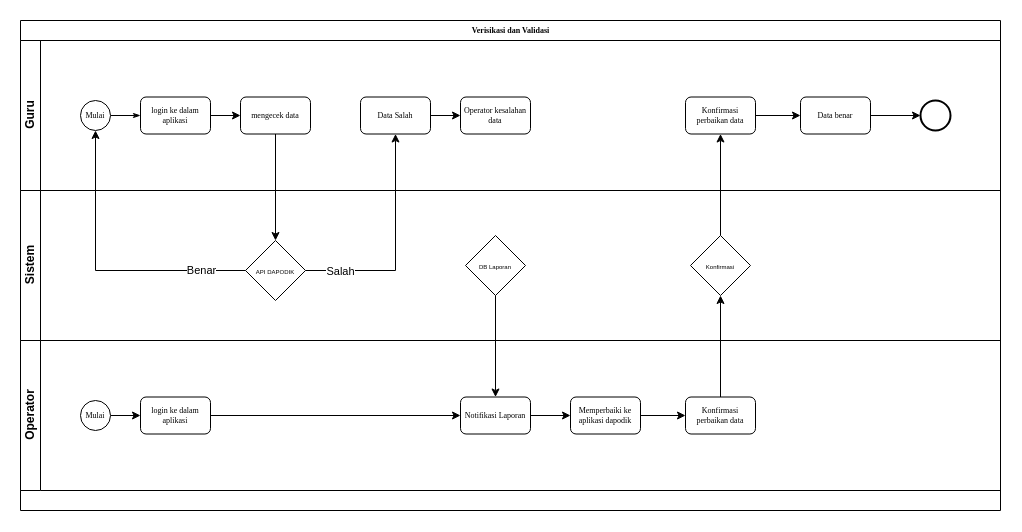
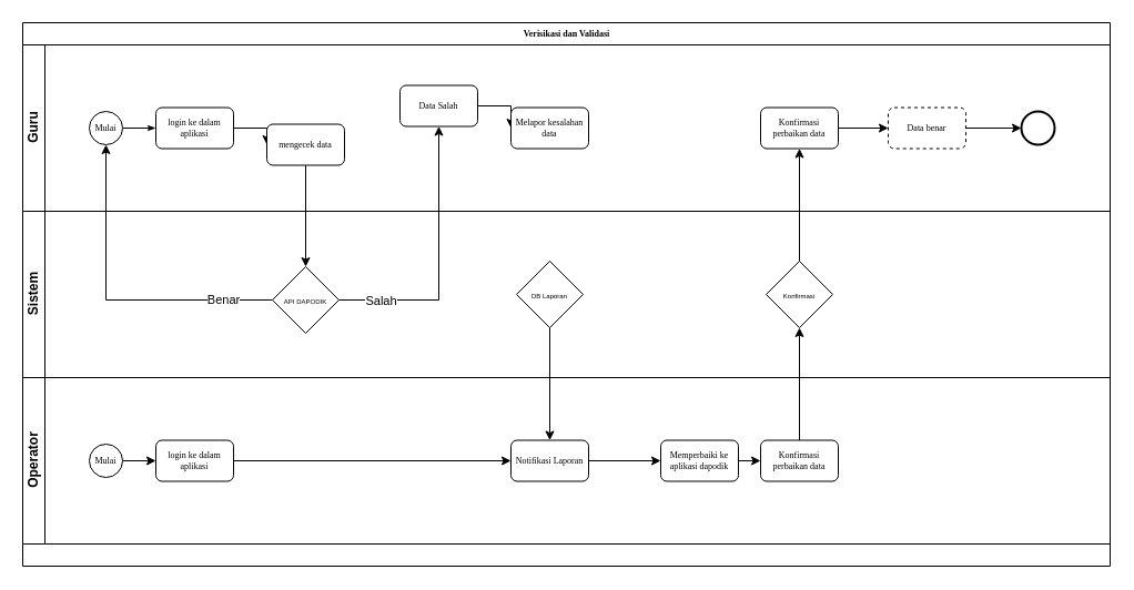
- <mxCell id="8" value="mengecek data" style="rounded=1;whiteSpace=wrap;html=1;shadow=0;labelBackgroundColor=none;strokeWidth=1;fontFamily=Verdana;fontSize=8;align=center;" vertex="1" parent="3"><mxGeometry x="220" y="56.5" width="70" height="37" as="geometry" /></mxCell>
+ <mxCell id="8" value="mengecek data" style="rounded=1;whiteSpace=wrap;html=1;shadow=0;labelBackgroundColor=none;strokeWidth=1;fontFamily=Verdana;fontSize=8;align=center;" vertex="1" parent="3"><mxGeometry x="220" y="71.5" width="70" height="37" as="geometry" /></mxCell>
- <mxCell id="10" value="Data Salah" style="rounded=1;whiteSpace=wrap;html=1;shadow=0;labelBackgroundColor=none;strokeWidth=1;fontFamily=Verdana;fontSize=8;align=center;" vertex="1" parent="3"><mxGeometry x="340" y="56.5" width="70" height="37" as="geometry" /></mxCell>
+ <mxCell id="10" value="Data Salah" style="rounded=1;whiteSpace=wrap;html=1;shadow=0;labelBackgroundColor=none;strokeWidth=1;fontFamily=Verdana;fontSize=8;align=center;" vertex="1" parent="3"><mxGeometry x="340" y="36.5" width="70" height="37" as="geometry" /></mxCell>
- <mxCell id="11" value="Operator kesalahan data" style="rounded=1;whiteSpace=wrap;html=1;shadow=0;labelBackgroundColor=none;strokeWidth=1;fontFamily=Verdana;fontSize=8;align=center;" vertex="1" parent="3"><mxGeometry x="440" y="56.5" width="70" height="37" as="geometry" /></mxCell>
+ <mxCell id="11" value="Melapor kesalahan data" style="rounded=1;whiteSpace=wrap;html=1;shadow=0;labelBackgroundColor=none;strokeWidth=1;fontFamily=Verdana;fontSize=8;align=center;" vertex="1" parent="3"><mxGeometry x="440" y="56.5" width="70" height="37" as="geometry" /></mxCell>
- <mxCell id="15" value="Data benar" style="rounded=1;whiteSpace=wrap;html=1;shadow=0;labelBackgroundColor=none;strokeWidth=1;fontFamily=Verdana;fontSize=8;align=center;" vertex="1" parent="3"><mxGeometry x="780" y="56.5" width="70" height="37" as="geometry" /></mxCell>
+ <mxCell id="15" value="Data benar" style="rounded=1;whiteSpace=wrap;html=1;shadow=0;labelBackgroundColor=none;strokeWidth=1;fontFamily=Verdana;fontSize=8;align=center;dashed=1;" vertex="1" parent="3"><mxGeometry x="780" y="56.5" width="70" height="37" as="geometry" /></mxCell>
- <mxCell id="29" value="Memperbaiki ke aplikasi dapodik" style="rounded=1;whiteSpace=wrap;html=1;shadow=0;labelBackgroundColor=none;strokeWidth=1;fontFamily=Verdana;fontSize=8;align=center;" vertex="1" parent="21"><mxGeometry x="550" y="56.5" width="70" height="37" as="geometry" /></mxCell>
+ <mxCell id="29" value="Memperbaiki ke aplikasi dapodik" style="rounded=1;whiteSpace=wrap;html=1;shadow=0;labelBackgroundColor=none;strokeWidth=1;fontFamily=Verdana;fontSize=8;align=center;" vertex="1" parent="21"><mxGeometry x="575" y="56.5" width="70" height="37" as="geometry" /></mxCell>
